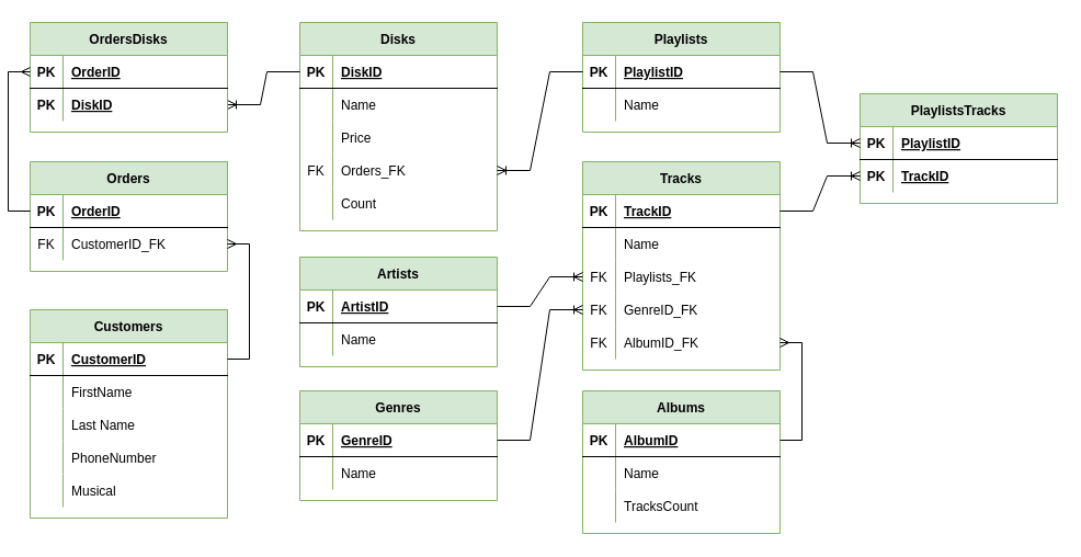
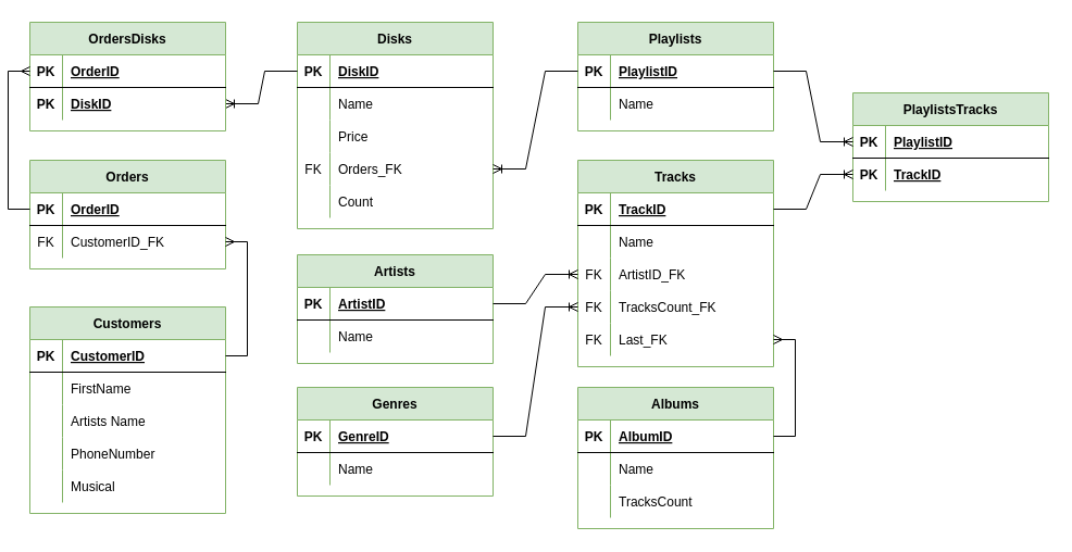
- <mxCell id="41" value="Playlists_FK" style="shape=partialRectangle;connectable=0;fillColor=none;top=0;left=0;bottom=0;right=0;align=left;spacingLeft=6;overflow=hidden;" vertex="1" parent="39"><mxGeometry x="30" width="150" height="30" as="geometry"><mxRectangle width="150" height="30" as="alternateBounds" /></mxGeometry></mxCell>
+ <mxCell id="41" value="ArtistID_FK" style="shape=partialRectangle;connectable=0;fillColor=none;top=0;left=0;bottom=0;right=0;align=left;spacingLeft=6;overflow=hidden;" vertex="1" parent="39"><mxGeometry x="30" width="150" height="30" as="geometry"><mxRectangle width="150" height="30" as="alternateBounds" /></mxGeometry></mxCell>
- <mxCell id="44" value="GenreID_FK" style="shape=partialRectangle;connectable=0;fillColor=none;top=0;left=0;bottom=0;right=0;align=left;spacingLeft=6;overflow=hidden;" vertex="1" parent="42"><mxGeometry x="30" width="150" height="30" as="geometry"><mxRectangle width="150" height="30" as="alternateBounds" /></mxGeometry></mxCell>
+ <mxCell id="44" value="TracksCount_FK" style="shape=partialRectangle;connectable=0;fillColor=none;top=0;left=0;bottom=0;right=0;align=left;spacingLeft=6;overflow=hidden;" vertex="1" parent="42"><mxGeometry x="30" width="150" height="30" as="geometry"><mxRectangle width="150" height="30" as="alternateBounds" /></mxGeometry></mxCell>
- <mxCell id="47" value="AlbumID_FK" style="shape=partialRectangle;connectable=0;fillColor=none;top=0;left=0;bottom=0;right=0;align=left;spacingLeft=6;overflow=hidden;" vertex="1" parent="45"><mxGeometry x="30" width="150" height="30" as="geometry"><mxRectangle width="150" height="30" as="alternateBounds" /></mxGeometry></mxCell>
+ <mxCell id="47" value="Last_FK" style="shape=partialRectangle;connectable=0;fillColor=none;top=0;left=0;bottom=0;right=0;align=left;spacingLeft=6;overflow=hidden;" vertex="1" parent="45"><mxGeometry x="30" width="150" height="30" as="geometry"><mxRectangle width="150" height="30" as="alternateBounds" /></mxGeometry></mxCell>
- <mxCell id="83" value="Last Name" style="shape=partialRectangle;connectable=0;fillColor=none;top=0;left=0;bottom=0;right=0;align=left;spacingLeft=6;overflow=hidden;" vertex="1" parent="81"><mxGeometry x="30" width="150" height="30" as="geometry"><mxRectangle width="150" height="30" as="alternateBounds" /></mxGeometry></mxCell>
+ <mxCell id="83" value="Artists Name" style="shape=partialRectangle;connectable=0;fillColor=none;top=0;left=0;bottom=0;right=0;align=left;spacingLeft=6;overflow=hidden;" vertex="1" parent="81"><mxGeometry x="30" width="150" height="30" as="geometry"><mxRectangle width="150" height="30" as="alternateBounds" /></mxGeometry></mxCell>
